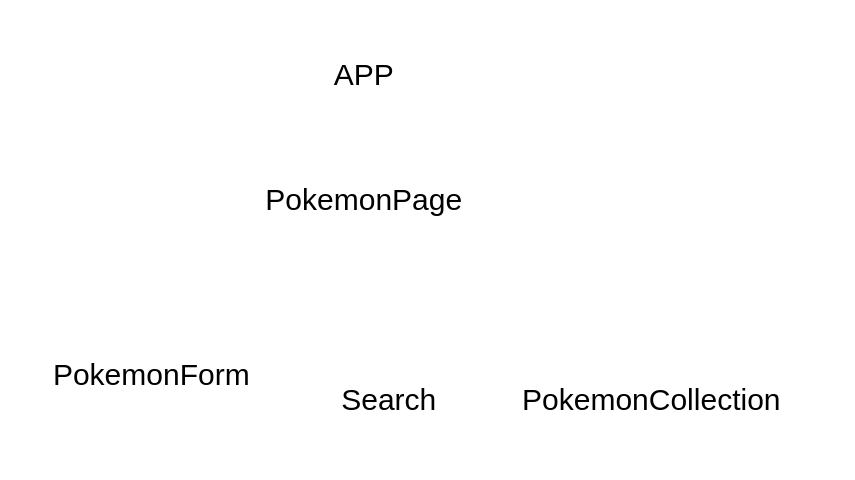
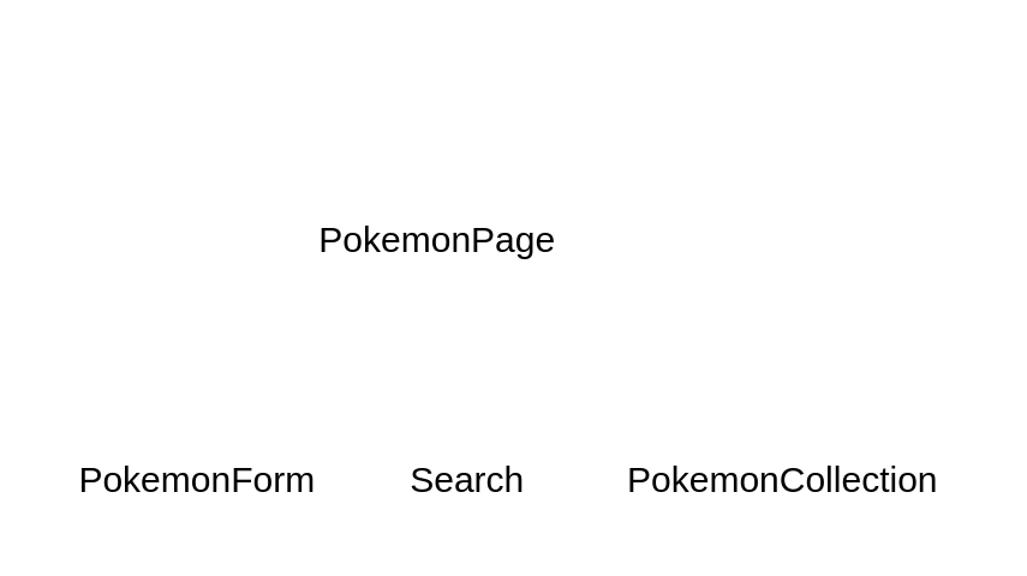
- <mxCell id="2" value="APP" style="text;html=1;resizable=0;autosize=1;align=center;verticalAlign=middle;points=[];fillColor=none;strokeColor=none;rounded=0;" vertex="1" parent="1"><mxGeometry x="125" y="20" width="40" height="20" as="geometry" /></mxCell>
- <mxCell id="4" value="PokemonForm" style="text;html=1;resizable=0;autosize=1;align=center;verticalAlign=middle;points=[];fillColor=none;strokeColor=none;rounded=0;" vertex="1" parent="1"><mxGeometry x="15" y="140" width="90" height="20" as="geometry" /></mxCell>
+ <mxCell id="4" value="PokemonForm" style="text;html=1;resizable=0;autosize=1;align=center;verticalAlign=middle;points=[];fillColor=none;strokeColor=none;rounded=0;" vertex="1" parent="1"><mxGeometry x="20" y="150" width="90" height="20" as="geometry" /></mxCell>
